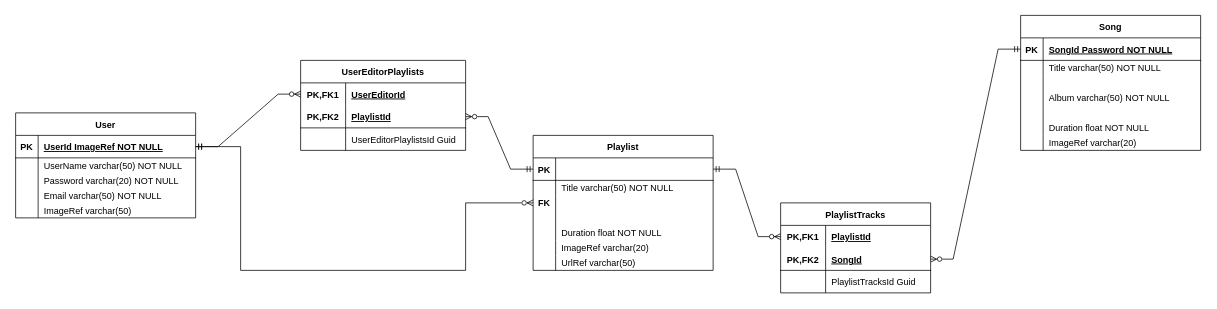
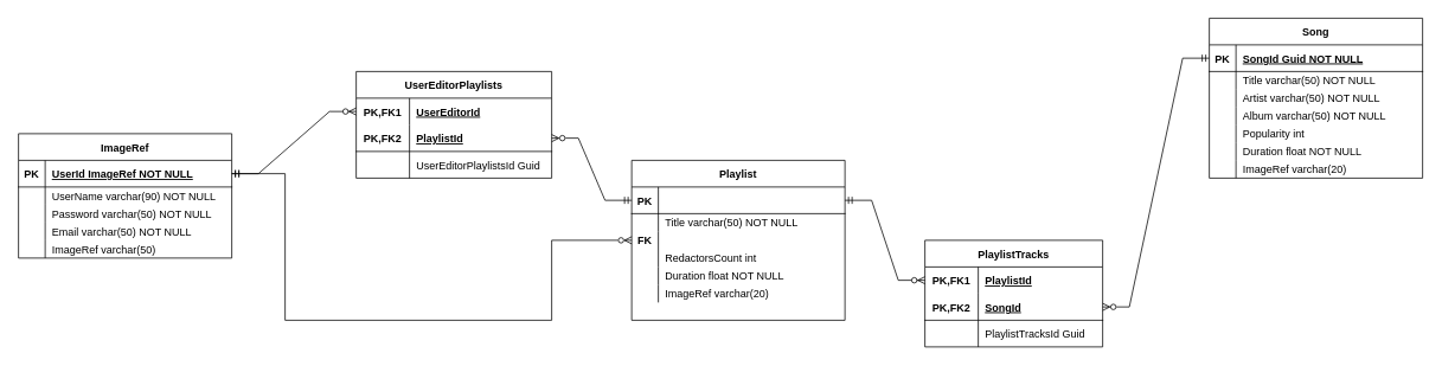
- <mxCell id="21" value="SongId Password NOT NULL " style="shape=partialRectangle;overflow=hidden;connectable=0;fillColor=none;top=0;left=0;bottom=0;right=0;align=left;spacingLeft=6;fontStyle=5;" parent="19" vertex="1"><mxGeometry x="30" width="210" height="30" as="geometry"><mxRectangle width="210" height="30" as="alternateBounds" /></mxGeometry></mxCell>
+ <mxCell id="21" value="SongId Guid NOT NULL " style="shape=partialRectangle;overflow=hidden;connectable=0;fillColor=none;top=0;left=0;bottom=0;right=0;align=left;spacingLeft=6;fontStyle=5;" parent="19" vertex="1"><mxGeometry x="30" width="210" height="30" as="geometry"><mxRectangle width="210" height="30" as="alternateBounds" /></mxGeometry></mxCell>
+ <mxCell id="27" value="Artist varchar(50) NOT NULL" style="shape=partialRectangle;overflow=hidden;connectable=0;fillColor=none;top=0;left=0;bottom=0;right=0;align=left;spacingLeft=6;" parent="25" vertex="1"><mxGeometry x="30" width="210" height="20" as="geometry"><mxRectangle width="210" height="20" as="alternateBounds" /></mxGeometry></mxCell>
+ <mxCell id="33" value="Popularity int" style="shape=partialRectangle;overflow=hidden;connectable=0;fillColor=none;top=0;left=0;bottom=0;right=0;align=left;spacingLeft=6;" parent="31" vertex="1"><mxGeometry x="30" width="210" height="20" as="geometry"><mxRectangle width="210" height="20" as="alternateBounds" /></mxGeometry></mxCell>
- <mxCell id="2" value="User" style="shape=table;startSize=30;container=1;collapsible=1;childLayout=tableLayout;fixedRows=1;rowLines=0;fontStyle=1;align=center;resizeLast=1;" parent="1" vertex="1"><mxGeometry x="20" y="150" width="240" height="140" as="geometry" /></mxCell>
+ <mxCell id="2" value="ImageRef" style="shape=table;startSize=30;container=1;collapsible=1;childLayout=tableLayout;fixedRows=1;rowLines=0;fontStyle=1;align=center;resizeLast=1;" parent="1" vertex="1"><mxGeometry x="20" y="150" width="240" height="140" as="geometry" /></mxCell>
- <mxCell id="8" value="UserName varchar(50) NOT NULL" style="shape=partialRectangle;overflow=hidden;connectable=0;fillColor=none;top=0;left=0;bottom=0;right=0;align=left;spacingLeft=6;" parent="6" vertex="1"><mxGeometry x="30" width="210" height="20" as="geometry"><mxRectangle width="210" height="20" as="alternateBounds" /></mxGeometry></mxCell>
+ <mxCell id="8" value="UserName varchar(90) NOT NULL" style="shape=partialRectangle;overflow=hidden;connectable=0;fillColor=none;top=0;left=0;bottom=0;right=0;align=left;spacingLeft=6;" parent="6" vertex="1"><mxGeometry x="30" width="210" height="20" as="geometry"><mxRectangle width="210" height="20" as="alternateBounds" /></mxGeometry></mxCell>
- <mxCell id="11" value="Password varchar(20) NOT NULL" style="shape=partialRectangle;overflow=hidden;connectable=0;fillColor=none;top=0;left=0;bottom=0;right=0;align=left;spacingLeft=6;" parent="9" vertex="1"><mxGeometry x="30" width="210" height="20" as="geometry"><mxRectangle width="210" height="20" as="alternateBounds" /></mxGeometry></mxCell>
+ <mxCell id="11" value="Password varchar(50) NOT NULL" style="shape=partialRectangle;overflow=hidden;connectable=0;fillColor=none;top=0;left=0;bottom=0;right=0;align=left;spacingLeft=6;" parent="9" vertex="1"><mxGeometry x="30" width="210" height="20" as="geometry"><mxRectangle width="210" height="20" as="alternateBounds" /></mxGeometry></mxCell>
+ <mxCell id="50" value="RedactorsCount int" style="shape=partialRectangle;overflow=hidden;connectable=0;fillColor=none;top=0;left=0;bottom=0;right=0;align=left;spacingLeft=6;" parent="48" vertex="1"><mxGeometry x="30" width="210" height="20" as="geometry"><mxRectangle width="210" height="20" as="alternateBounds" /></mxGeometry></mxCell>
- <mxCell id="59" value="UrlRef varchar(50)" style="shape=partialRectangle;overflow=hidden;connectable=0;fillColor=none;top=0;left=0;bottom=0;right=0;align=left;spacingLeft=6;" parent="57" vertex="1"><mxGeometry x="30" width="210" height="20" as="geometry"><mxRectangle width="210" height="20" as="alternateBounds" /></mxGeometry></mxCell>
